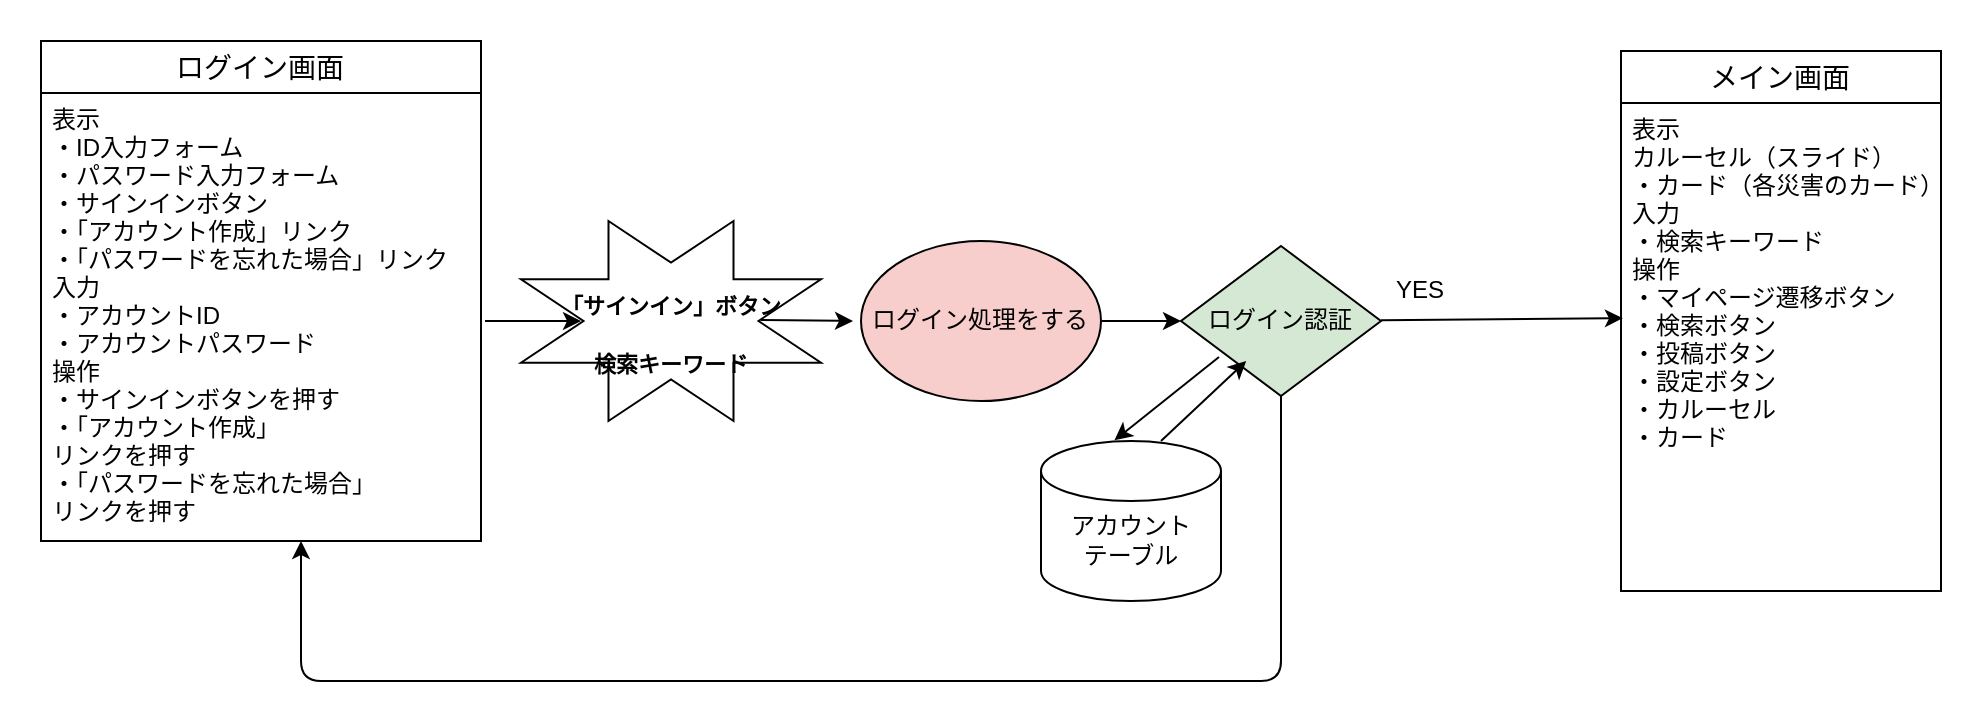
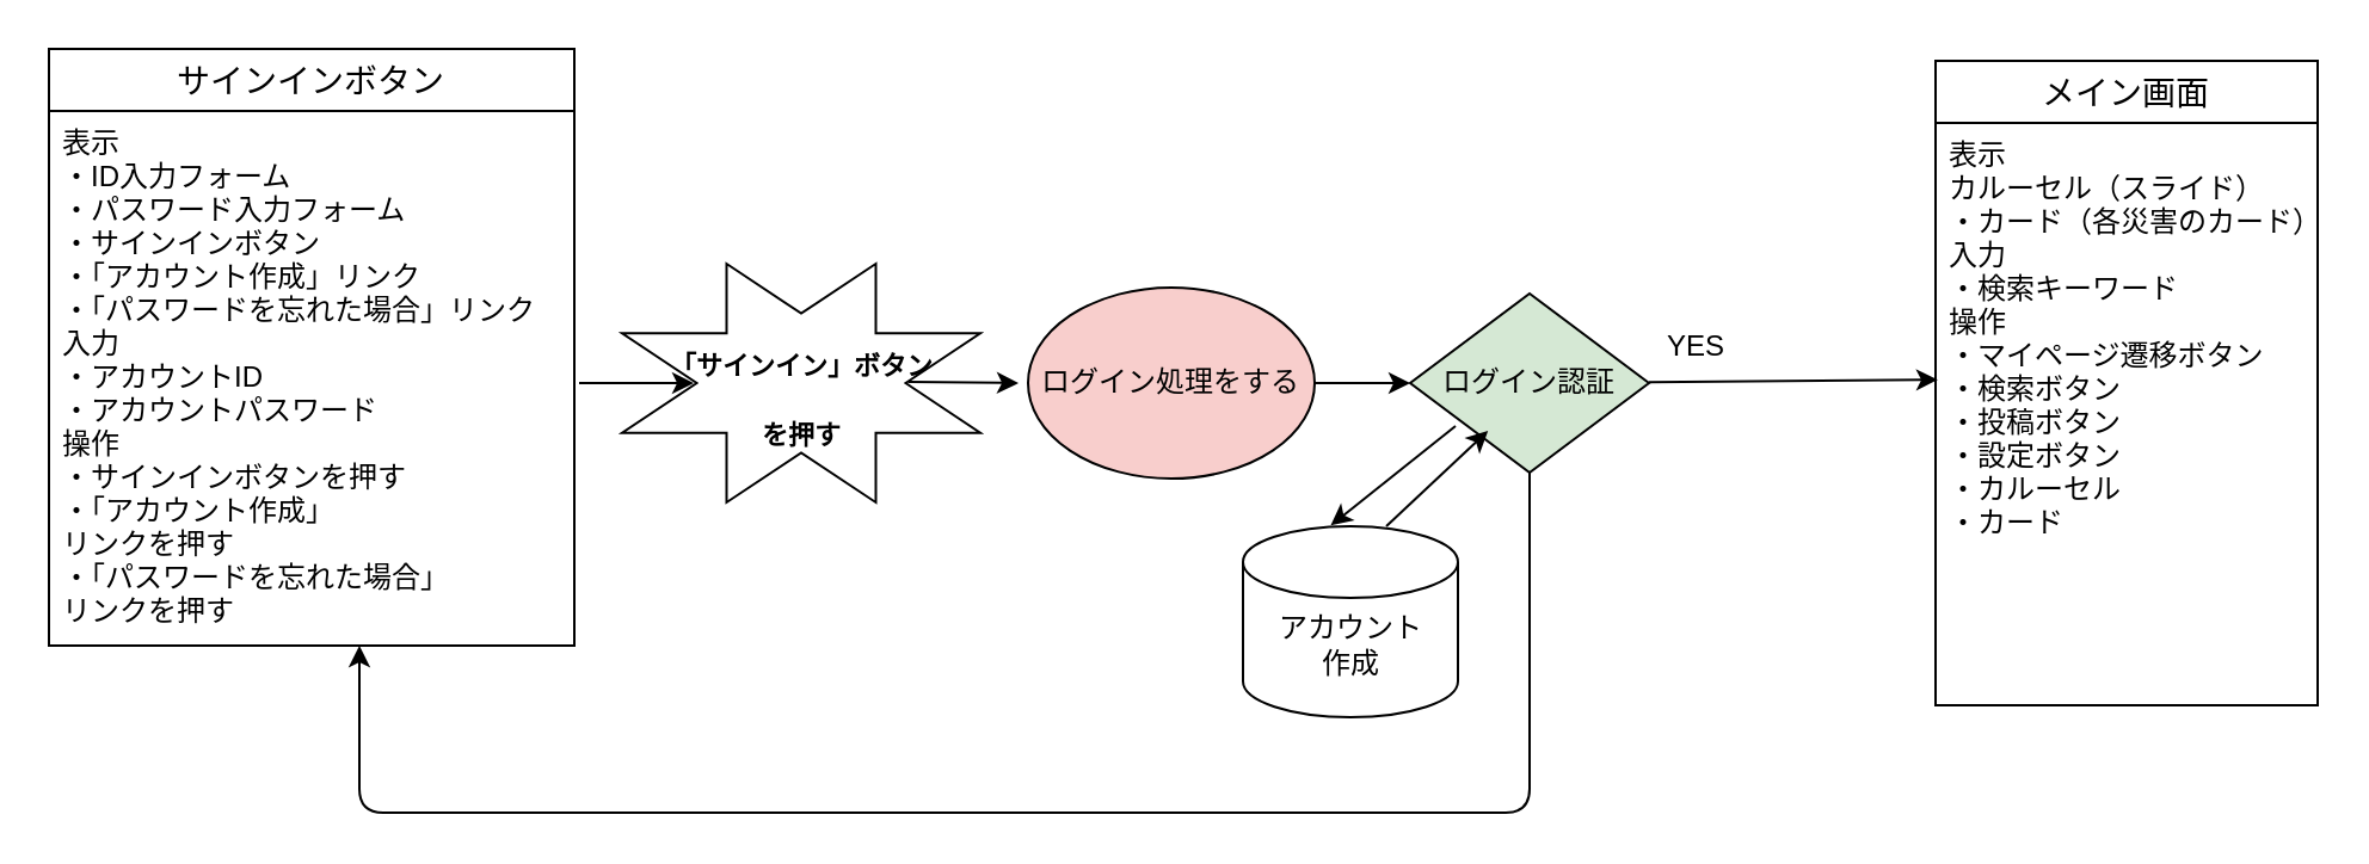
- <mxCell id="15" value="ログイン画面" style="swimlane;fontStyle=0;childLayout=stackLayout;horizontal=1;startSize=26;horizontalStack=0;resizeParent=1;resizeParentMax=0;resizeLast=0;collapsible=1;marginBottom=0;align=center;fontSize=14;" parent="1" vertex="1"><mxGeometry x="20" y="20" width="220" height="250" as="geometry" /></mxCell>
+ <mxCell id="15" value="サインインボタン" style="swimlane;fontStyle=0;childLayout=stackLayout;horizontal=1;startSize=26;horizontalStack=0;resizeParent=1;resizeParentMax=0;resizeLast=0;collapsible=1;marginBottom=0;align=center;fontSize=14;" parent="1" vertex="1"><mxGeometry x="20" y="20" width="220" height="250" as="geometry" /></mxCell>
- <mxCell id="5" value="&lt;font style=&quot;font-size: 11px&quot;&gt;「サインイン」ボタン&lt;br&gt;検索キーワード&lt;/font&gt;" style="text;strokeColor=none;fillColor=none;html=1;fontSize=24;fontStyle=1;verticalAlign=middle;align=center;" parent="3" vertex="1"><mxGeometry x="30" y="35" width="90" height="35" as="geometry" /></mxCell>
+ <mxCell id="5" value="&lt;font style=&quot;font-size: 11px&quot;&gt;「サインイン」ボタン&lt;br&gt;を押す&lt;/font&gt;" style="text;strokeColor=none;fillColor=none;html=1;fontSize=24;fontStyle=1;verticalAlign=middle;align=center;" parent="3" vertex="1"><mxGeometry x="30" y="35" width="90" height="35" as="geometry" /></mxCell>
- <mxCell id="18" value="アカウントテーブル" style="text;html=1;strokeColor=none;fillColor=none;align=center;verticalAlign=middle;whiteSpace=wrap;rounded=0;" parent="1" vertex="1"><mxGeometry x="532.5" y="260" width="65" height="20" as="geometry" /></mxCell>
+ <mxCell id="18" value="アカウント作成" style="text;html=1;strokeColor=none;fillColor=none;align=center;verticalAlign=middle;whiteSpace=wrap;rounded=0;" parent="1" vertex="1"><mxGeometry x="532.5" y="260" width="65" height="20" as="geometry" /></mxCell>
